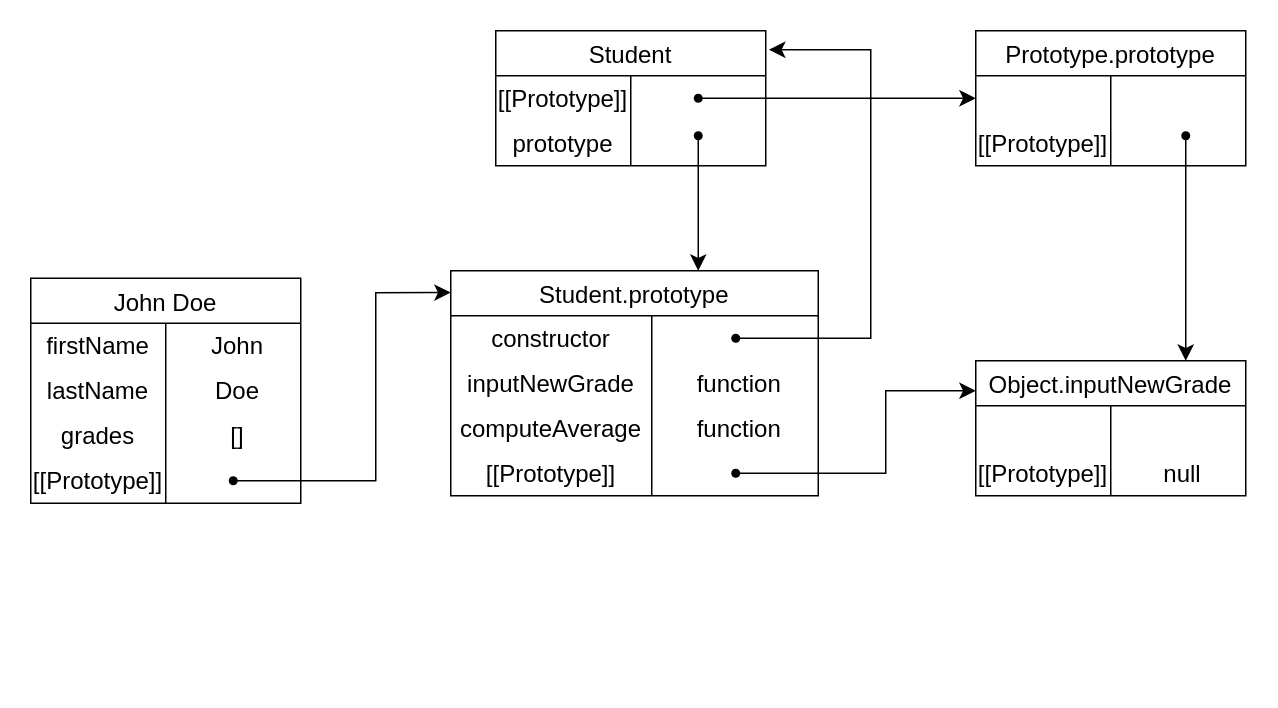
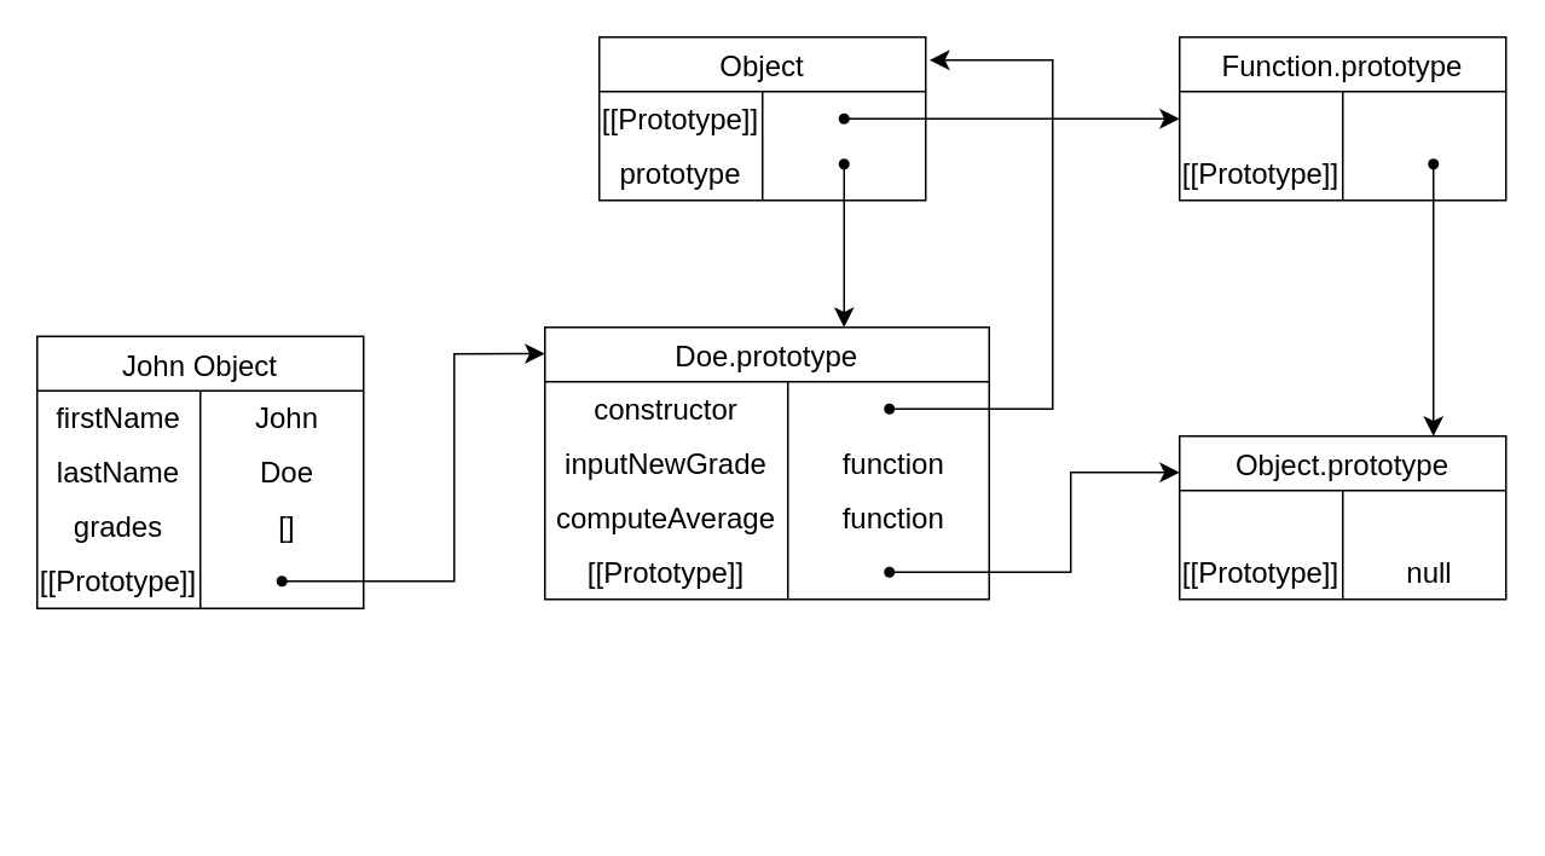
- <mxCell id="2" value="Student" style="shape=table;startSize=30;container=1;collapsible=0;childLayout=tableLayout;fixedRows=1;rowLines=0;fontStyle=0;strokeColor=default;fontSize=16;" vertex="1" parent="1"><mxGeometry x="330" y="20" width="180" height="90" as="geometry" /></mxCell>
+ <mxCell id="2" value="Object" style="shape=table;startSize=30;container=1;collapsible=0;childLayout=tableLayout;fixedRows=1;rowLines=0;fontStyle=0;strokeColor=default;fontSize=16;" vertex="1" parent="1"><mxGeometry x="330" y="20" width="180" height="90" as="geometry" /></mxCell>
- <mxCell id="26" value="Prototype.prototype" style="shape=table;startSize=30;container=1;collapsible=0;childLayout=tableLayout;fixedRows=1;rowLines=0;fontStyle=0;strokeColor=default;fontSize=16;" vertex="1" parent="1"><mxGeometry x="650" y="20" width="180" height="90" as="geometry" /></mxCell>
+ <mxCell id="26" value="Function.prototype" style="shape=table;startSize=30;container=1;collapsible=0;childLayout=tableLayout;fixedRows=1;rowLines=0;fontStyle=0;strokeColor=default;fontSize=16;" vertex="1" parent="1"><mxGeometry x="650" y="20" width="180" height="90" as="geometry" /></mxCell>
- <mxCell id="9" value="Student.prototype" style="shape=table;startSize=30;container=1;collapsible=0;childLayout=tableLayout;fixedRows=1;rowLines=0;fontStyle=0;strokeColor=default;fontSize=16;" vertex="1" parent="1"><mxGeometry x="300" y="180" width="245" height="150" as="geometry" /></mxCell>
+ <mxCell id="9" value="Doe.prototype" style="shape=table;startSize=30;container=1;collapsible=0;childLayout=tableLayout;fixedRows=1;rowLines=0;fontStyle=0;strokeColor=default;fontSize=16;" vertex="1" parent="1"><mxGeometry x="300" y="180" width="245" height="150" as="geometry" /></mxCell>
- <mxCell id="44" value="John Doe" style="shape=table;startSize=30;container=1;collapsible=0;childLayout=tableLayout;fixedRows=1;rowLines=0;fontStyle=0;strokeColor=default;fontSize=16;" vertex="1" parent="1"><mxGeometry x="20" y="185" width="180" height="150" as="geometry" /></mxCell>
+ <mxCell id="44" value="John Object" style="shape=table;startSize=30;container=1;collapsible=0;childLayout=tableLayout;fixedRows=1;rowLines=0;fontStyle=0;strokeColor=default;fontSize=16;" vertex="1" parent="1"><mxGeometry x="20" y="185" width="180" height="150" as="geometry" /></mxCell>
- <mxCell id="35" value="Object.inputNewGrade" style="shape=table;startSize=30;container=1;collapsible=0;childLayout=tableLayout;fixedRows=1;rowLines=0;fontStyle=0;strokeColor=default;fontSize=16;" vertex="1" parent="1"><mxGeometry x="650" y="240" width="180" height="90" as="geometry" /></mxCell>
+ <mxCell id="35" value="Object.prototype" style="shape=table;startSize=30;container=1;collapsible=0;childLayout=tableLayout;fixedRows=1;rowLines=0;fontStyle=0;strokeColor=default;fontSize=16;" vertex="1" parent="1"><mxGeometry x="650" y="240" width="180" height="90" as="geometry" /></mxCell>
